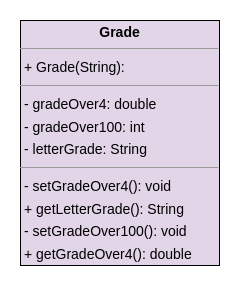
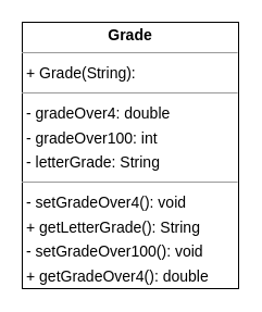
- <mxCell id="2" value="&lt;p style=&quot;margin:0px;margin-top:4px;text-align:center;&quot;&gt;&lt;b&gt;Grade&lt;/b&gt;&lt;/p&gt;&lt;hr size=&quot;1&quot;/&gt;&lt;p style=&quot;margin:0 0 0 4px;line-height:1.6;&quot;&gt;+ Grade(String): &lt;/p&gt;&lt;hr size=&quot;1&quot;/&gt;&lt;p style=&quot;margin:0 0 0 4px;line-height:1.6;&quot;&gt;- gradeOver4: double&lt;br/&gt;- gradeOver100: int&lt;br/&gt;- letterGrade: String&lt;/p&gt;&lt;hr size=&quot;1&quot;/&gt;&lt;p style=&quot;margin:0 0 0 4px;line-height:1.6;&quot;&gt;- setGradeOver4(): void&lt;br/&gt;+ getLetterGrade(): String&lt;br/&gt;- setGradeOver100(): void&lt;br/&gt;+ getGradeOver4(): double&lt;/p&gt;" style="verticalAlign=top;align=left;overflow=fill;fontSize=14;fontFamily=Helvetica;html=1;rounded=0;shadow=0;comic=0;labelBackgroundColor=none;strokeWidth=1;fillColor=#e1d5e7;" vertex="1" parent="1"><mxGeometry x="20" y="20" width="199" height="245" as="geometry" /></mxCell>
+ <mxCell id="2" value="&lt;p style=&quot;margin:0px;margin-top:4px;text-align:center;&quot;&gt;&lt;b&gt;Grade&lt;/b&gt;&lt;/p&gt;&lt;hr size=&quot;1&quot;/&gt;&lt;p style=&quot;margin:0 0 0 4px;line-height:1.6;&quot;&gt;+ Grade(String): &lt;/p&gt;&lt;hr size=&quot;1&quot;/&gt;&lt;p style=&quot;margin:0 0 0 4px;line-height:1.6;&quot;&gt;- gradeOver4: double&lt;br/&gt;- gradeOver100: int&lt;br/&gt;- letterGrade: String&lt;/p&gt;&lt;hr size=&quot;1&quot;/&gt;&lt;p style=&quot;margin:0 0 0 4px;line-height:1.6;&quot;&gt;- setGradeOver4(): void&lt;br/&gt;+ getLetterGrade(): String&lt;br/&gt;- setGradeOver100(): void&lt;br/&gt;+ getGradeOver4(): double&lt;/p&gt;" style="verticalAlign=top;align=left;overflow=fill;fontSize=14;fontFamily=Helvetica;html=1;rounded=0;shadow=0;comic=0;labelBackgroundColor=none;strokeWidth=1;" vertex="1" parent="1"><mxGeometry x="20" y="20" width="199" height="245" as="geometry" /></mxCell>
